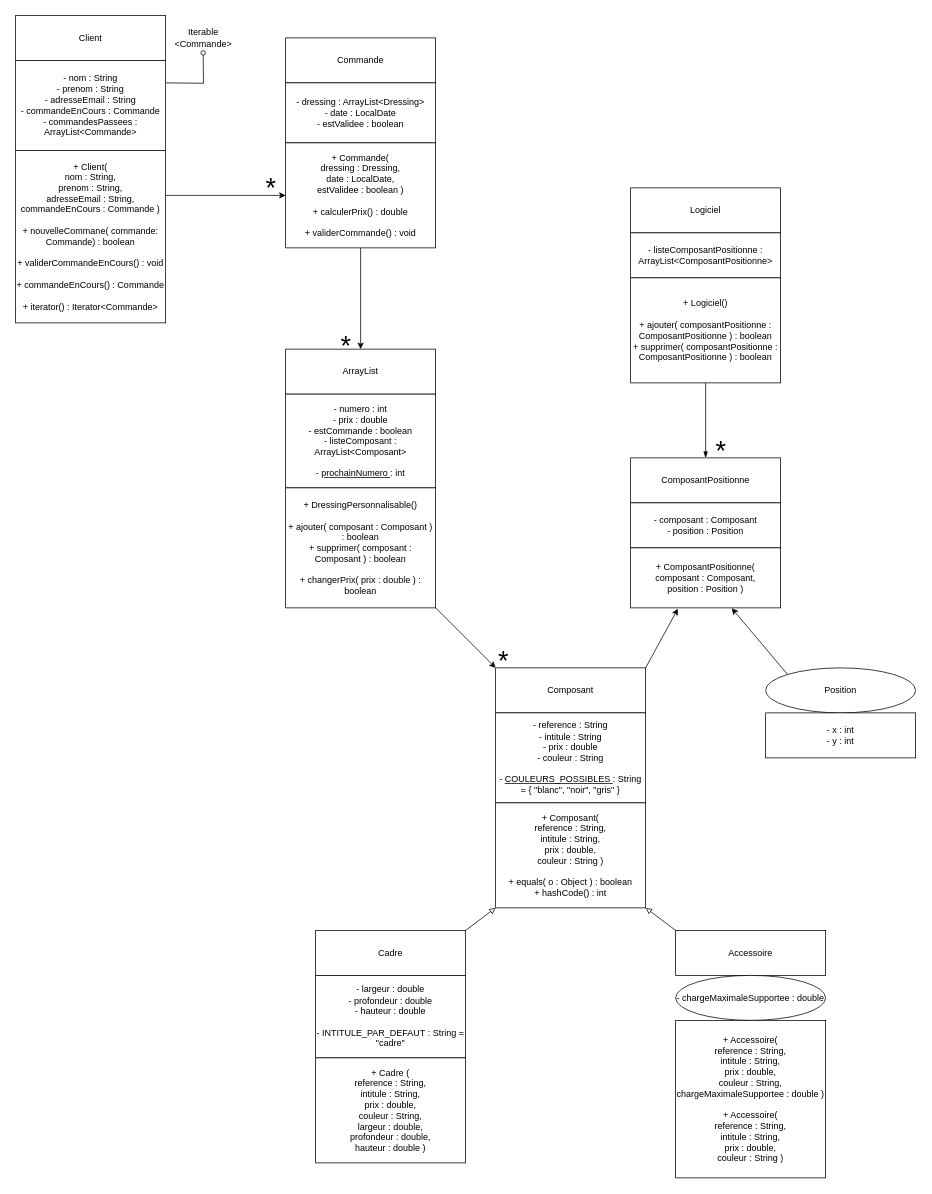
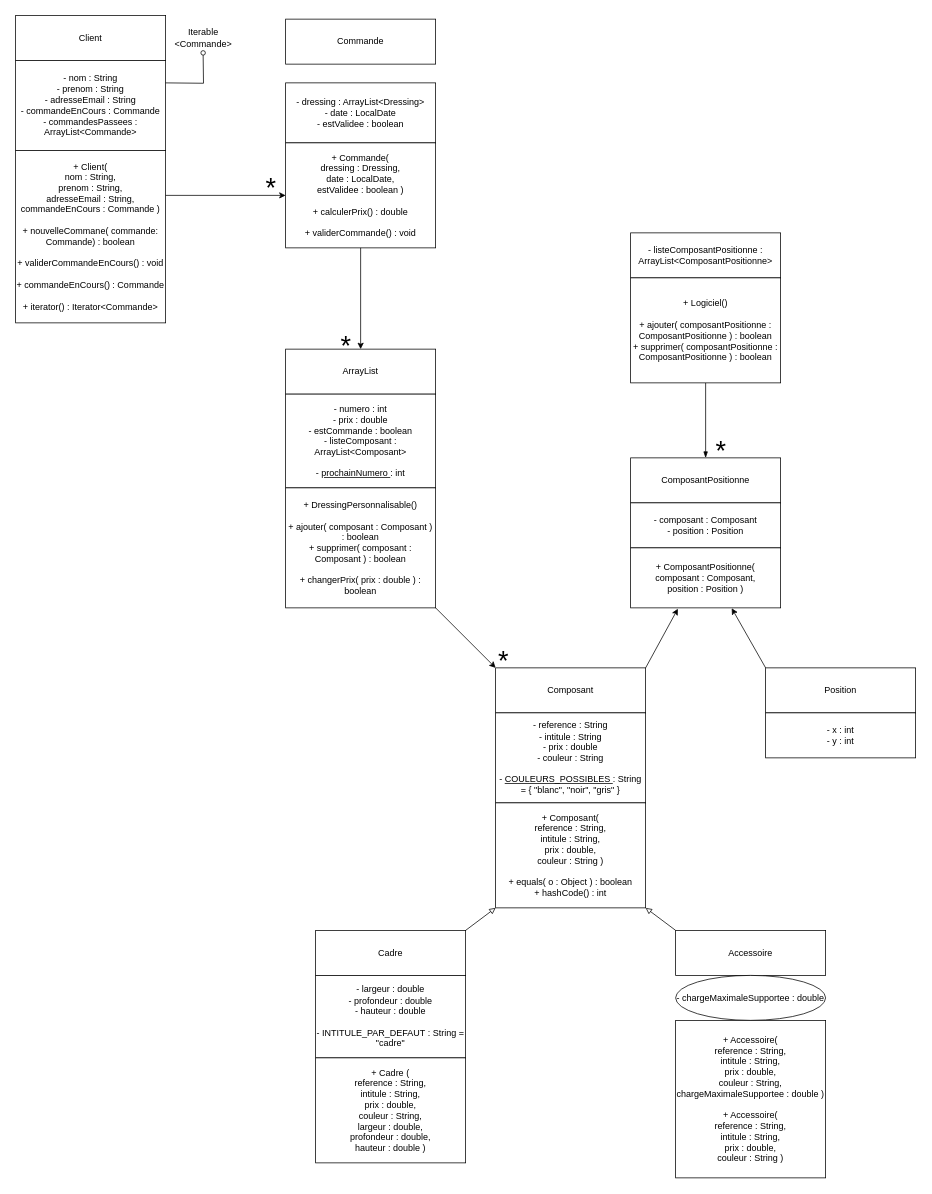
- <mxCell id="35" value="Commande" style="whiteSpace=wrap;html=1;" parent="1" vertex="1"><mxGeometry x="380" y="50" width="200" height="60" as="geometry" /></mxCell>
+ <mxCell id="35" value="Commande" style="whiteSpace=wrap;html=1;" parent="1" vertex="1"><mxGeometry x="380" y="25" width="200" height="60" as="geometry" /></mxCell>
- <mxCell id="25" value="Logiciel" style="whiteSpace=wrap;html=1;fontSize=12;" parent="1" vertex="1"><mxGeometry x="840" y="250" width="200" height="60" as="geometry" /></mxCell>
- <mxCell id="14" value="Position" style="ellipse;whiteSpace=wrap;html=1;" parent="1" vertex="1"><mxGeometry x="1020" y="890" width="200" height="60" as="geometry" /></mxCell>
+ <mxCell id="14" value="Position" style="whiteSpace=wrap;html=1;" parent="1" vertex="1"><mxGeometry x="1020" y="890" width="200" height="60" as="geometry" /></mxCell>
